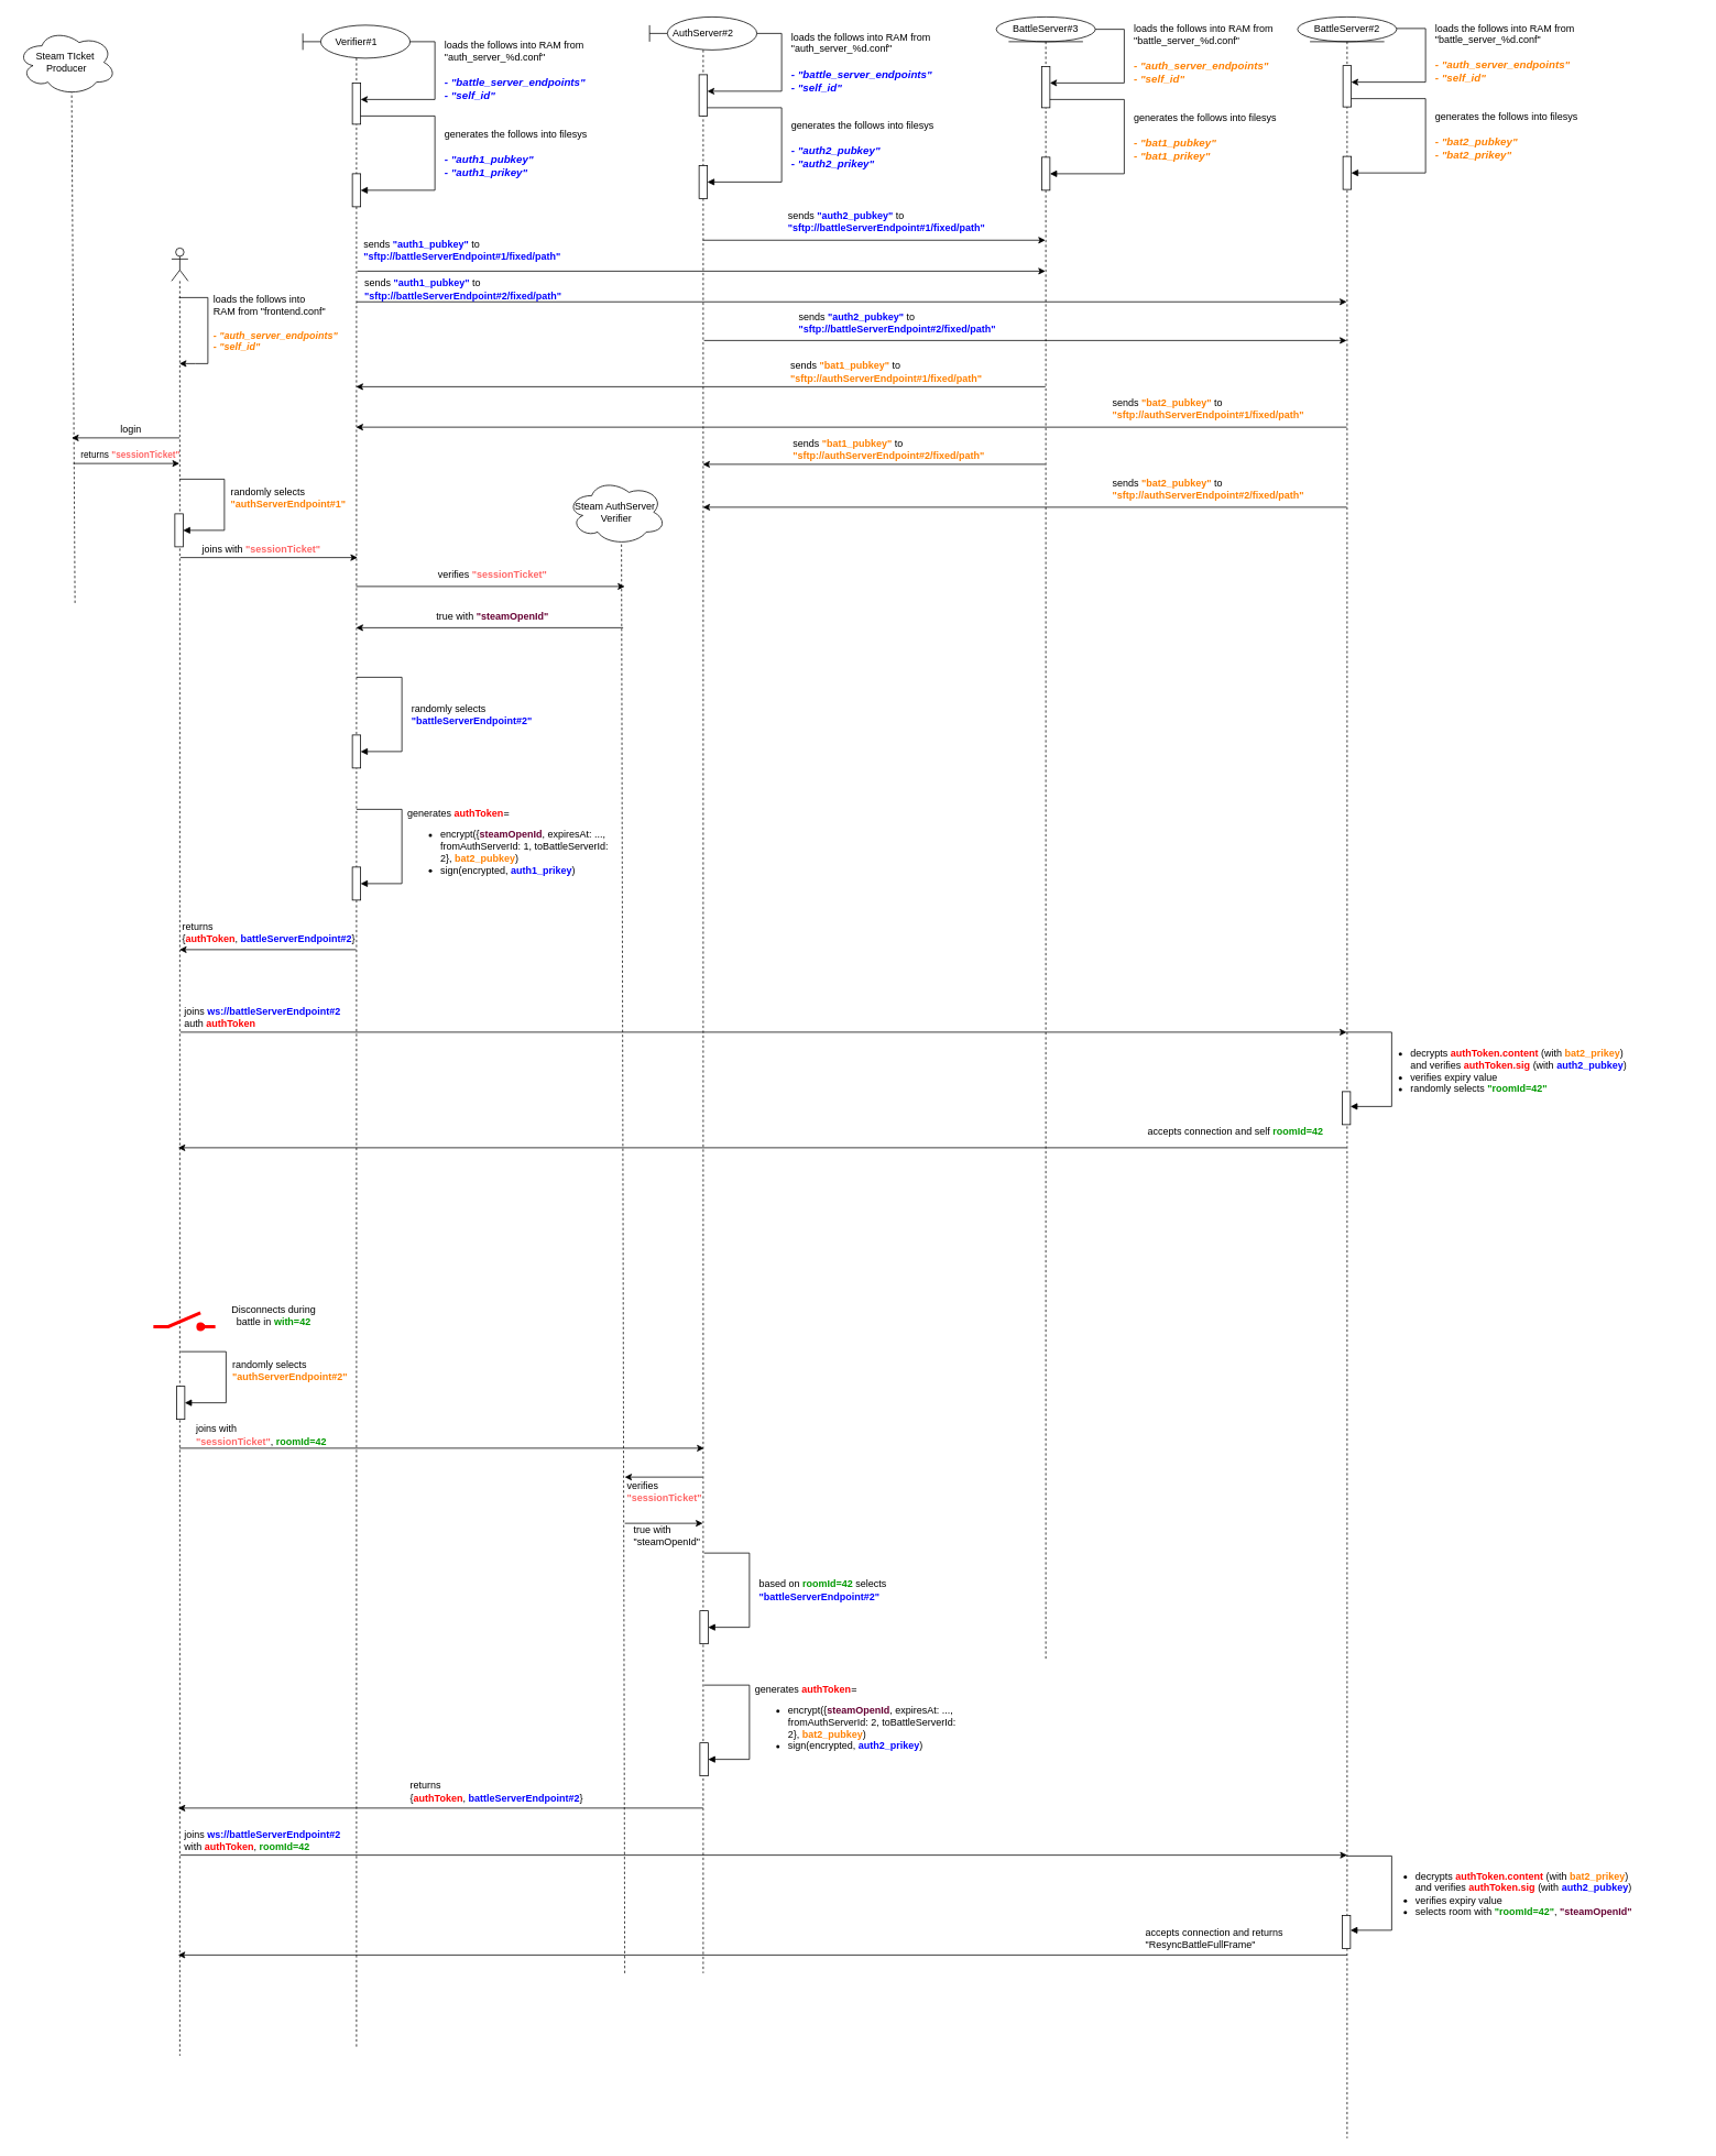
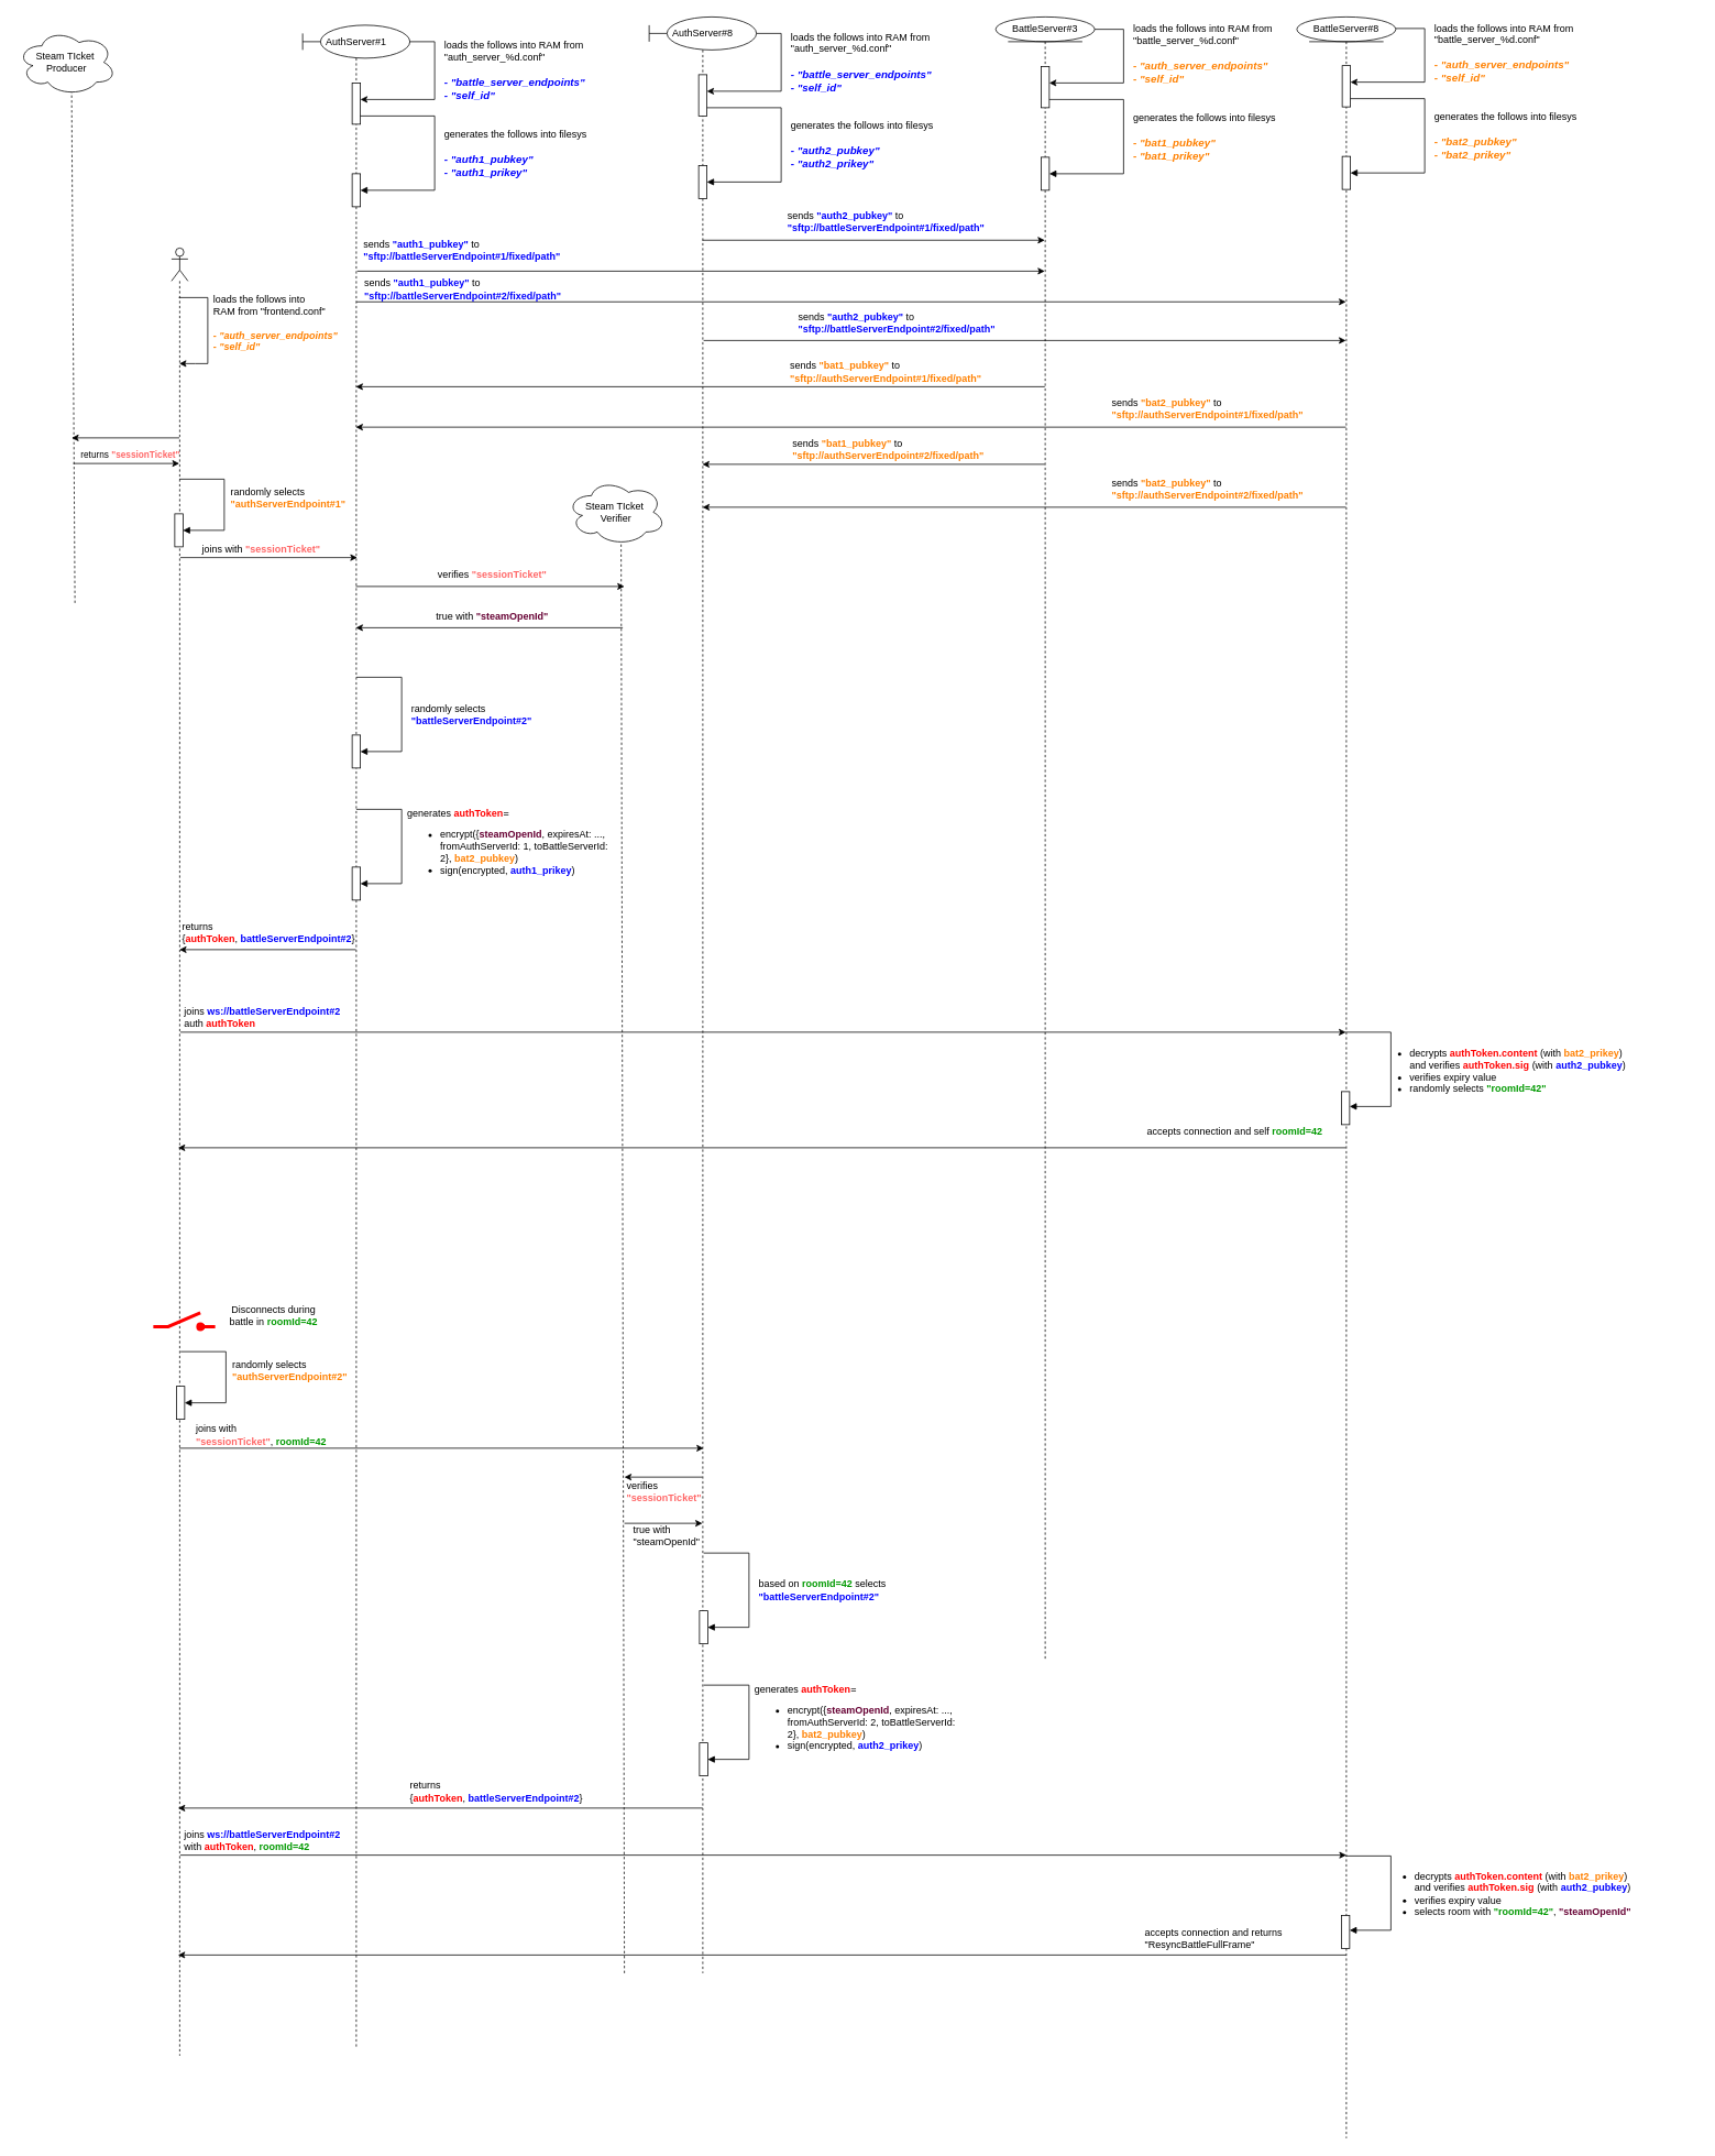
- <mxCell id="6" value="BattleServer#2" style="shape=umlLifeline;perimeter=lifelinePerimeter;whiteSpace=wrap;html=1;container=1;dropTarget=0;collapsible=0;recursiveResize=0;outlineConnect=0;portConstraint=eastwest;newEdgeStyle={&quot;edgeStyle&quot;:&quot;elbowEdgeStyle&quot;,&quot;elbow&quot;:&quot;vertical&quot;,&quot;curved&quot;:0,&quot;rounded&quot;:0};participant=umlEntity;size=30;" parent="1" vertex="1"><mxGeometry x="1571" y="20" width="120" height="2570" as="geometry" /></mxCell>
+ <mxCell id="6" value="BattleServer#8" style="shape=umlLifeline;perimeter=lifelinePerimeter;whiteSpace=wrap;html=1;container=1;dropTarget=0;collapsible=0;recursiveResize=0;outlineConnect=0;portConstraint=eastwest;newEdgeStyle={&quot;edgeStyle&quot;:&quot;elbowEdgeStyle&quot;,&quot;elbow&quot;:&quot;vertical&quot;,&quot;curved&quot;:0,&quot;rounded&quot;:0};participant=umlEntity;size=30;" parent="1" vertex="1"><mxGeometry x="1571" y="20" width="120" height="2570" as="geometry" /></mxCell>
- <mxCell id="15" value="AuthServer#2" style="shape=umlLifeline;perimeter=lifelinePerimeter;whiteSpace=wrap;html=1;container=1;dropTarget=0;collapsible=0;recursiveResize=0;outlineConnect=0;portConstraint=eastwest;newEdgeStyle={&quot;edgeStyle&quot;:&quot;elbowEdgeStyle&quot;,&quot;elbow&quot;:&quot;vertical&quot;,&quot;curved&quot;:0,&quot;rounded&quot;:0};participant=umlBoundary;size=40;align=center;" parent="1" vertex="1"><mxGeometry x="786" y="20" width="130" height="2370" as="geometry" /></mxCell>
+ <mxCell id="15" value="AuthServer#8" style="shape=umlLifeline;perimeter=lifelinePerimeter;whiteSpace=wrap;html=1;container=1;dropTarget=0;collapsible=0;recursiveResize=0;outlineConnect=0;portConstraint=eastwest;newEdgeStyle={&quot;edgeStyle&quot;:&quot;elbowEdgeStyle&quot;,&quot;elbow&quot;:&quot;vertical&quot;,&quot;curved&quot;:0,&quot;rounded&quot;:0};participant=umlBoundary;size=40;align=center;" parent="1" vertex="1"><mxGeometry x="786" y="20" width="130" height="2370" as="geometry" /></mxCell>
- <mxCell id="30" value="Verifier#1" style="shape=umlLifeline;perimeter=lifelinePerimeter;whiteSpace=wrap;html=1;container=1;dropTarget=0;collapsible=0;recursiveResize=0;outlineConnect=0;portConstraint=eastwest;newEdgeStyle={&quot;edgeStyle&quot;:&quot;elbowEdgeStyle&quot;,&quot;elbow&quot;:&quot;vertical&quot;,&quot;curved&quot;:0,&quot;rounded&quot;:0};participant=umlBoundary;size=40;align=center;" parent="1" vertex="1"><mxGeometry x="366" y="30" width="130" height="2450" as="geometry" /></mxCell>
+ <mxCell id="30" value="AuthServer#1" style="shape=umlLifeline;perimeter=lifelinePerimeter;whiteSpace=wrap;html=1;container=1;dropTarget=0;collapsible=0;recursiveResize=0;outlineConnect=0;portConstraint=eastwest;newEdgeStyle={&quot;edgeStyle&quot;:&quot;elbowEdgeStyle&quot;,&quot;elbow&quot;:&quot;vertical&quot;,&quot;curved&quot;:0,&quot;rounded&quot;:0};participant=umlBoundary;size=40;align=center;" parent="1" vertex="1"><mxGeometry x="366" y="30" width="130" height="2450" as="geometry" /></mxCell>
- <mxCell id="27" value="&lt;div style=&quot;text-align: left;&quot;&gt;login&lt;/div&gt;" style="text;html=1;strokeColor=none;fillColor=none;align=center;verticalAlign=middle;whiteSpace=wrap;rounded=0;" parent="1" vertex="1"><mxGeometry x="120" y="510" width="76" height="20" as="geometry" /></mxCell>
- <mxCell id="35" value="Steam AuthServer&amp;nbsp;&lt;br&gt;Verifier" style="ellipse;shape=cloud;whiteSpace=wrap;html=1;" parent="1" vertex="1"><mxGeometry x="686" y="580" width="120" height="80" as="geometry" /></mxCell>
+ <mxCell id="35" value="Steam TIcket&amp;nbsp;&lt;br&gt;Verifier" style="ellipse;shape=cloud;whiteSpace=wrap;html=1;" parent="1" vertex="1"><mxGeometry x="686" y="580" width="120" height="80" as="geometry" /></mxCell>
- <mxCell id="81" value="Disconnects during battle in &lt;b&gt;&lt;font color=&quot;#009900&quot;&gt;with=42&lt;/font&gt;&lt;/b&gt;" style="text;html=1;strokeColor=none;fillColor=none;align=center;verticalAlign=middle;whiteSpace=wrap;rounded=0;" parent="1" vertex="1"><mxGeometry x="266" y="1578" width="130" height="30" as="geometry" /></mxCell>
+ <mxCell id="81" value="Disconnects during battle in &lt;b&gt;&lt;font color=&quot;#009900&quot;&gt;roomId=42&lt;/font&gt;&lt;/b&gt;" style="text;html=1;strokeColor=none;fillColor=none;align=center;verticalAlign=middle;whiteSpace=wrap;rounded=0;" parent="1" vertex="1"><mxGeometry x="266" y="1578" width="130" height="30" as="geometry" /></mxCell>
